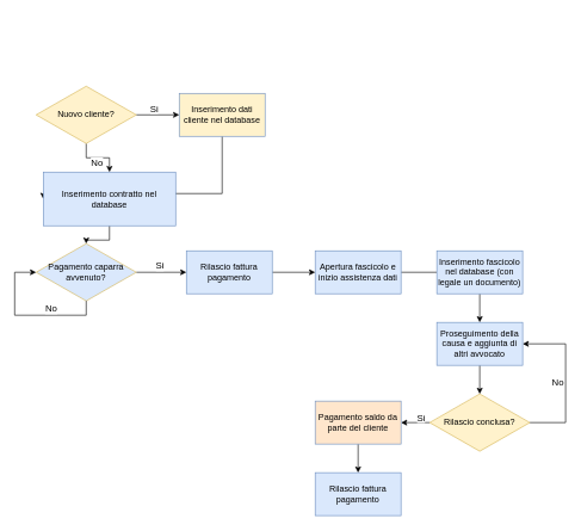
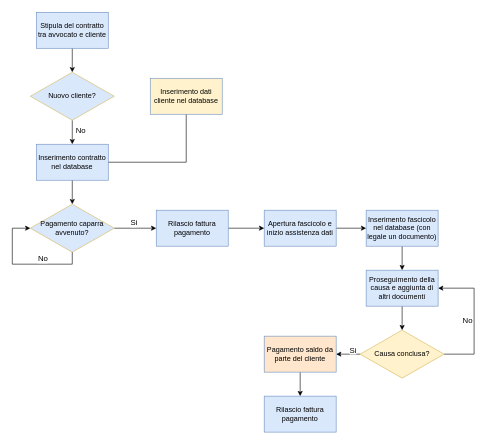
+ <mxCell id="3" value="Stipula del contratto tra avvocato e cliente" style="rounded=0;whiteSpace=wrap;html=1;fillColor=#dae8fc;strokeColor=#6c8ebf;" parent="1" vertex="1"><mxGeometry x="60" y="20" width="120" height="60" as="geometry" /></mxCell>
+ <mxCell id="2" value="" style="edgeStyle=orthogonalEdgeStyle;rounded=0;orthogonalLoop=1;jettySize=auto;html=1;" parent="1" source="3" target="8" edge="1"><mxGeometry relative="1" as="geometry" /></mxCell>
- <mxCell id="8" value="Nuovo cliente?" style="rhombus;whiteSpace=wrap;html=1;rounded=0;fillColor=#fff2cc;strokeColor=#d6b656;" parent="1" vertex="1"><mxGeometry x="50" y="120" width="140" height="80" as="geometry" /></mxCell>
+ <mxCell id="8" value="Nuovo cliente?" style="rhombus;whiteSpace=wrap;html=1;rounded=0;fillColor=#dae8fc;strokeColor=#d6b656;" parent="1" vertex="1"><mxGeometry x="50" y="120" width="140" height="80" as="geometry" /></mxCell>
- <mxCell id="4" value="" style="edgeStyle=orthogonalEdgeStyle;rounded=0;orthogonalLoop=1;jettySize=auto;html=1;" parent="1" source="8" target="10" edge="1"><mxGeometry relative="1" as="geometry" /></mxCell>
- <mxCell id="5" value="Si" style="edgeLabel;html=1;align=center;verticalAlign=middle;resizable=0;points=[];fontSize=13;" parent="4" vertex="1" connectable="0"><mxGeometry x="-0.6" y="-2" relative="1" as="geometry"><mxPoint x="12" y="-12" as="offset" /></mxGeometry></mxCell>
- <mxCell id="12" value="Inserimento contratto nel database" style="whiteSpace=wrap;html=1;rounded=0;fillColor=#dae8fc;strokeColor=#6c8ebf;" parent="1" vertex="1"><mxGeometry x="60" y="240" width="185" height="75" as="geometry" /></mxCell>
+ <mxCell id="12" value="Inserimento contratto nel database" style="whiteSpace=wrap;html=1;rounded=0;fillColor=#dae8fc;strokeColor=#6c8ebf;" parent="1" vertex="1"><mxGeometry x="60" y="240" width="120" height="60" as="geometry" /></mxCell>
- <mxCell id="13" value="" style="edgeStyle=orthogonalEdgeStyle;rounded=0;orthogonalLoop=1;jettySize=auto;html=1;fontSize=13;endArrow=none;" parent="1" source="14" target="16" edge="1"><mxGeometry relative="1" as="geometry" /></mxCell>
+ <mxCell id="13" value="" style="edgeStyle=orthogonalEdgeStyle;rounded=0;orthogonalLoop=1;jettySize=auto;html=1;fontSize=13;" parent="1" source="14" target="16" edge="1"><mxGeometry relative="1" as="geometry" /></mxCell>
- <mxCell id="30" value="Proseguimento della causa e aggiunta di altri avvocato" style="whiteSpace=wrap;html=1;rounded=0;fillColor=#dae8fc;strokeColor=#6c8ebf;" parent="1" vertex="1"><mxGeometry x="610" y="450" width="120" height="60" as="geometry" /></mxCell>
+ <mxCell id="30" value="Proseguimento della causa e aggiunta di altri documenti" style="whiteSpace=wrap;html=1;rounded=0;fillColor=#dae8fc;strokeColor=#6c8ebf;" parent="1" vertex="1"><mxGeometry x="610" y="450" width="120" height="60" as="geometry" /></mxCell>
- <mxCell id="28" value="Rilascio conclusa?" style="rhombus;whiteSpace=wrap;html=1;rounded=0;verticalAlign=middle;fillColor=#fff2cc;strokeColor=#d6b656;" parent="1" vertex="1"><mxGeometry x="600" y="550" width="140" height="80" as="geometry" /></mxCell>
+ <mxCell id="28" value="Causa conclusa?" style="rhombus;whiteSpace=wrap;html=1;rounded=0;verticalAlign=middle;fillColor=#fff2cc;strokeColor=#d6b656;" parent="1" vertex="1"><mxGeometry x="600" y="550" width="140" height="80" as="geometry" /></mxCell>
